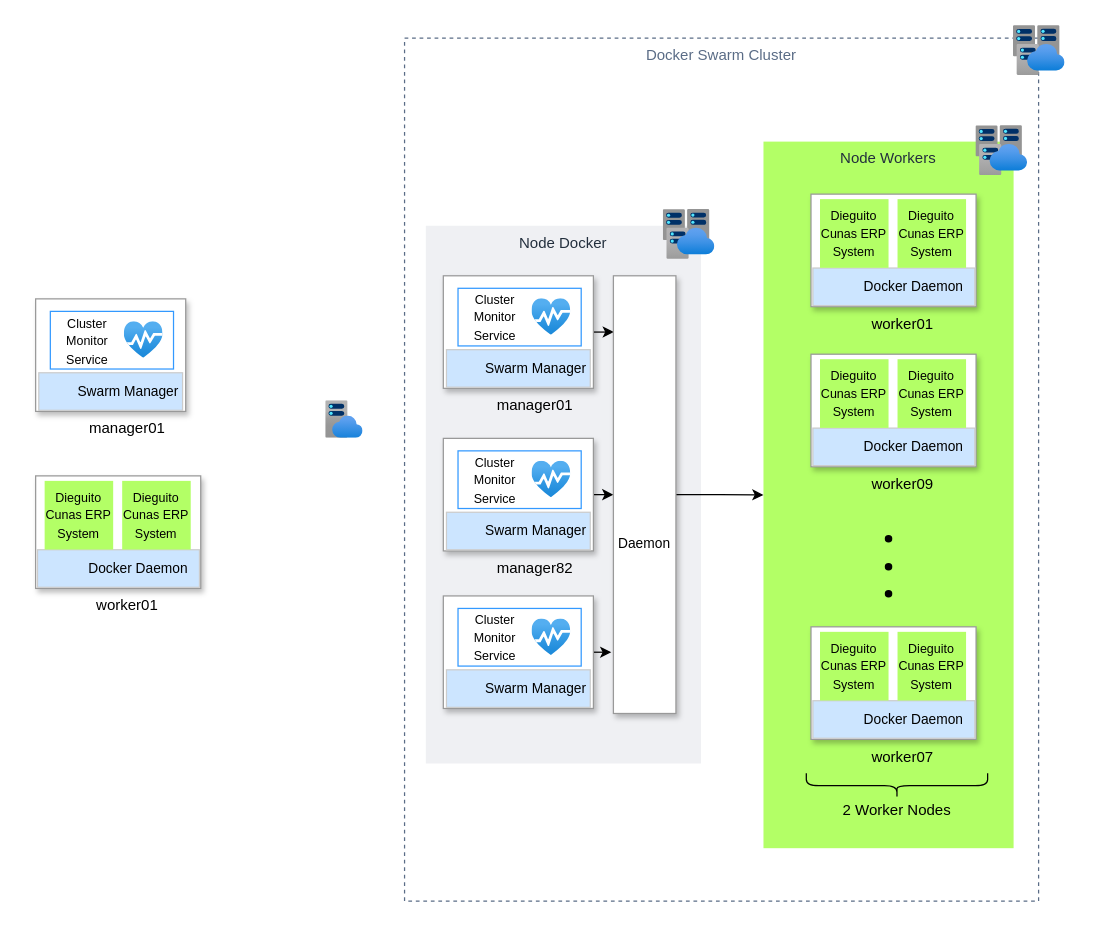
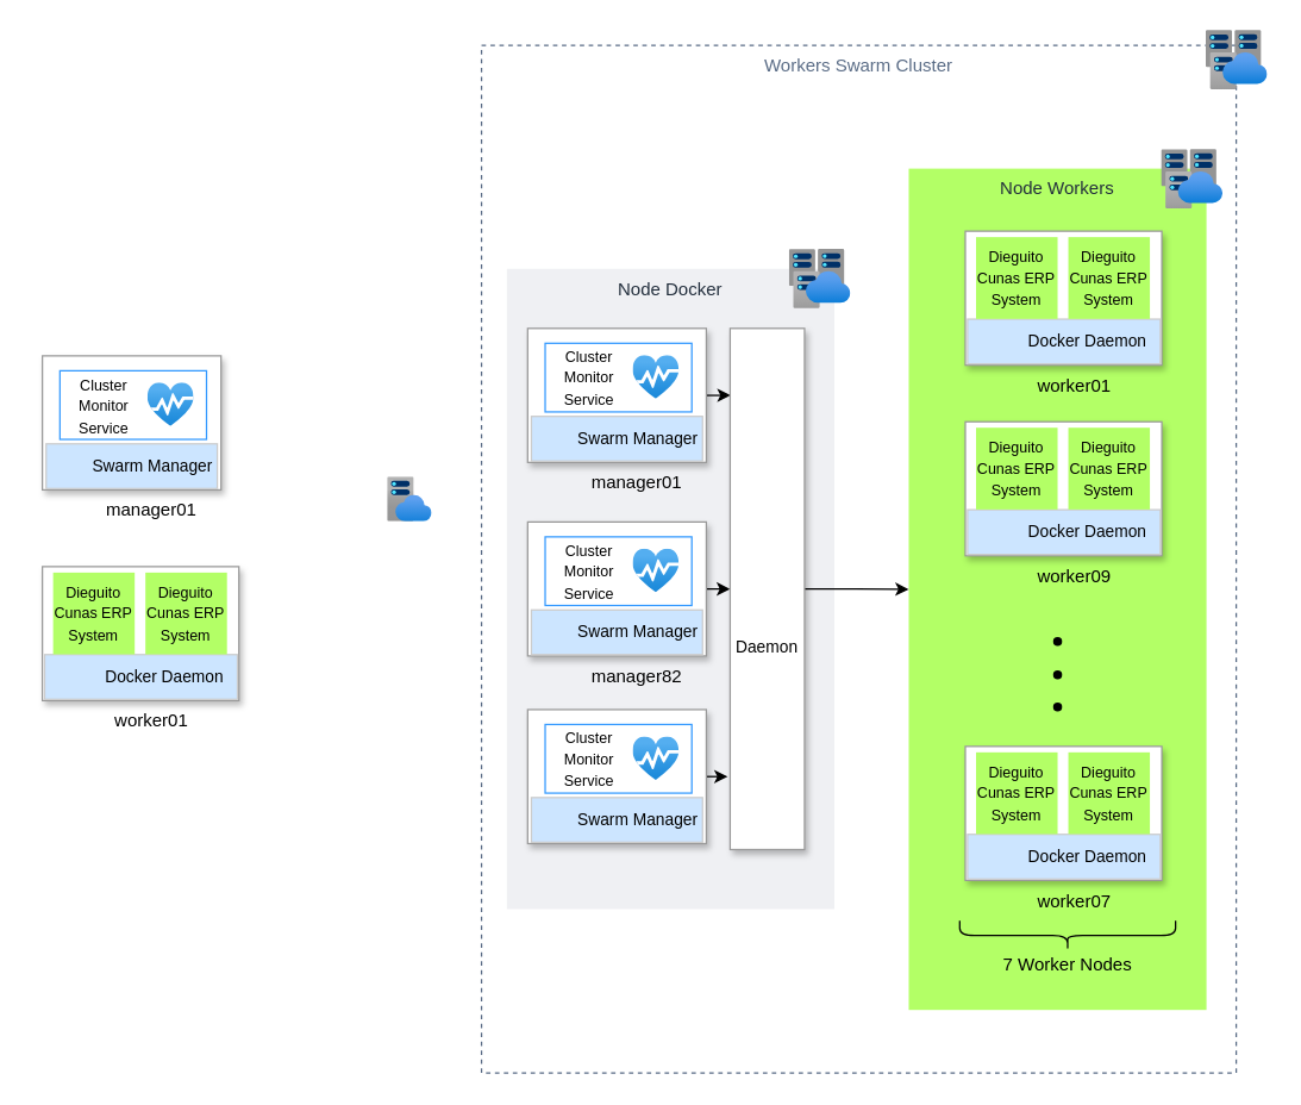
- <mxCell id="2" value="Docker Swarm Cluster" style="fillColor=none;strokeColor=#5A6C86;dashed=1;verticalAlign=top;fontStyle=0;fontColor=#5A6C86;shadow=0;" vertex="1" parent="1"><mxGeometry x="323" y="30" width="507" height="690" as="geometry" /></mxCell>
+ <mxCell id="2" value="Workers Swarm Cluster" style="fillColor=none;strokeColor=#5A6C86;dashed=1;verticalAlign=top;fontStyle=0;fontColor=#5A6C86;shadow=0;" vertex="1" parent="1"><mxGeometry x="323" y="30" width="507" height="690" as="geometry" /></mxCell>
- <mxCell id="79" value="2 Worker Nodes" style="text;html=1;strokeColor=none;fillColor=none;align=center;verticalAlign=middle;whiteSpace=wrap;rounded=0;shadow=0;" vertex="1" parent="1"><mxGeometry x="666.75" y="637.71" width="100" height="20" as="geometry" /></mxCell>
+ <mxCell id="79" value="7 Worker Nodes" style="text;html=1;strokeColor=none;fillColor=none;align=center;verticalAlign=middle;whiteSpace=wrap;rounded=0;shadow=0;" vertex="1" parent="1"><mxGeometry x="666.75" y="637.71" width="100" height="20" as="geometry" /></mxCell>
